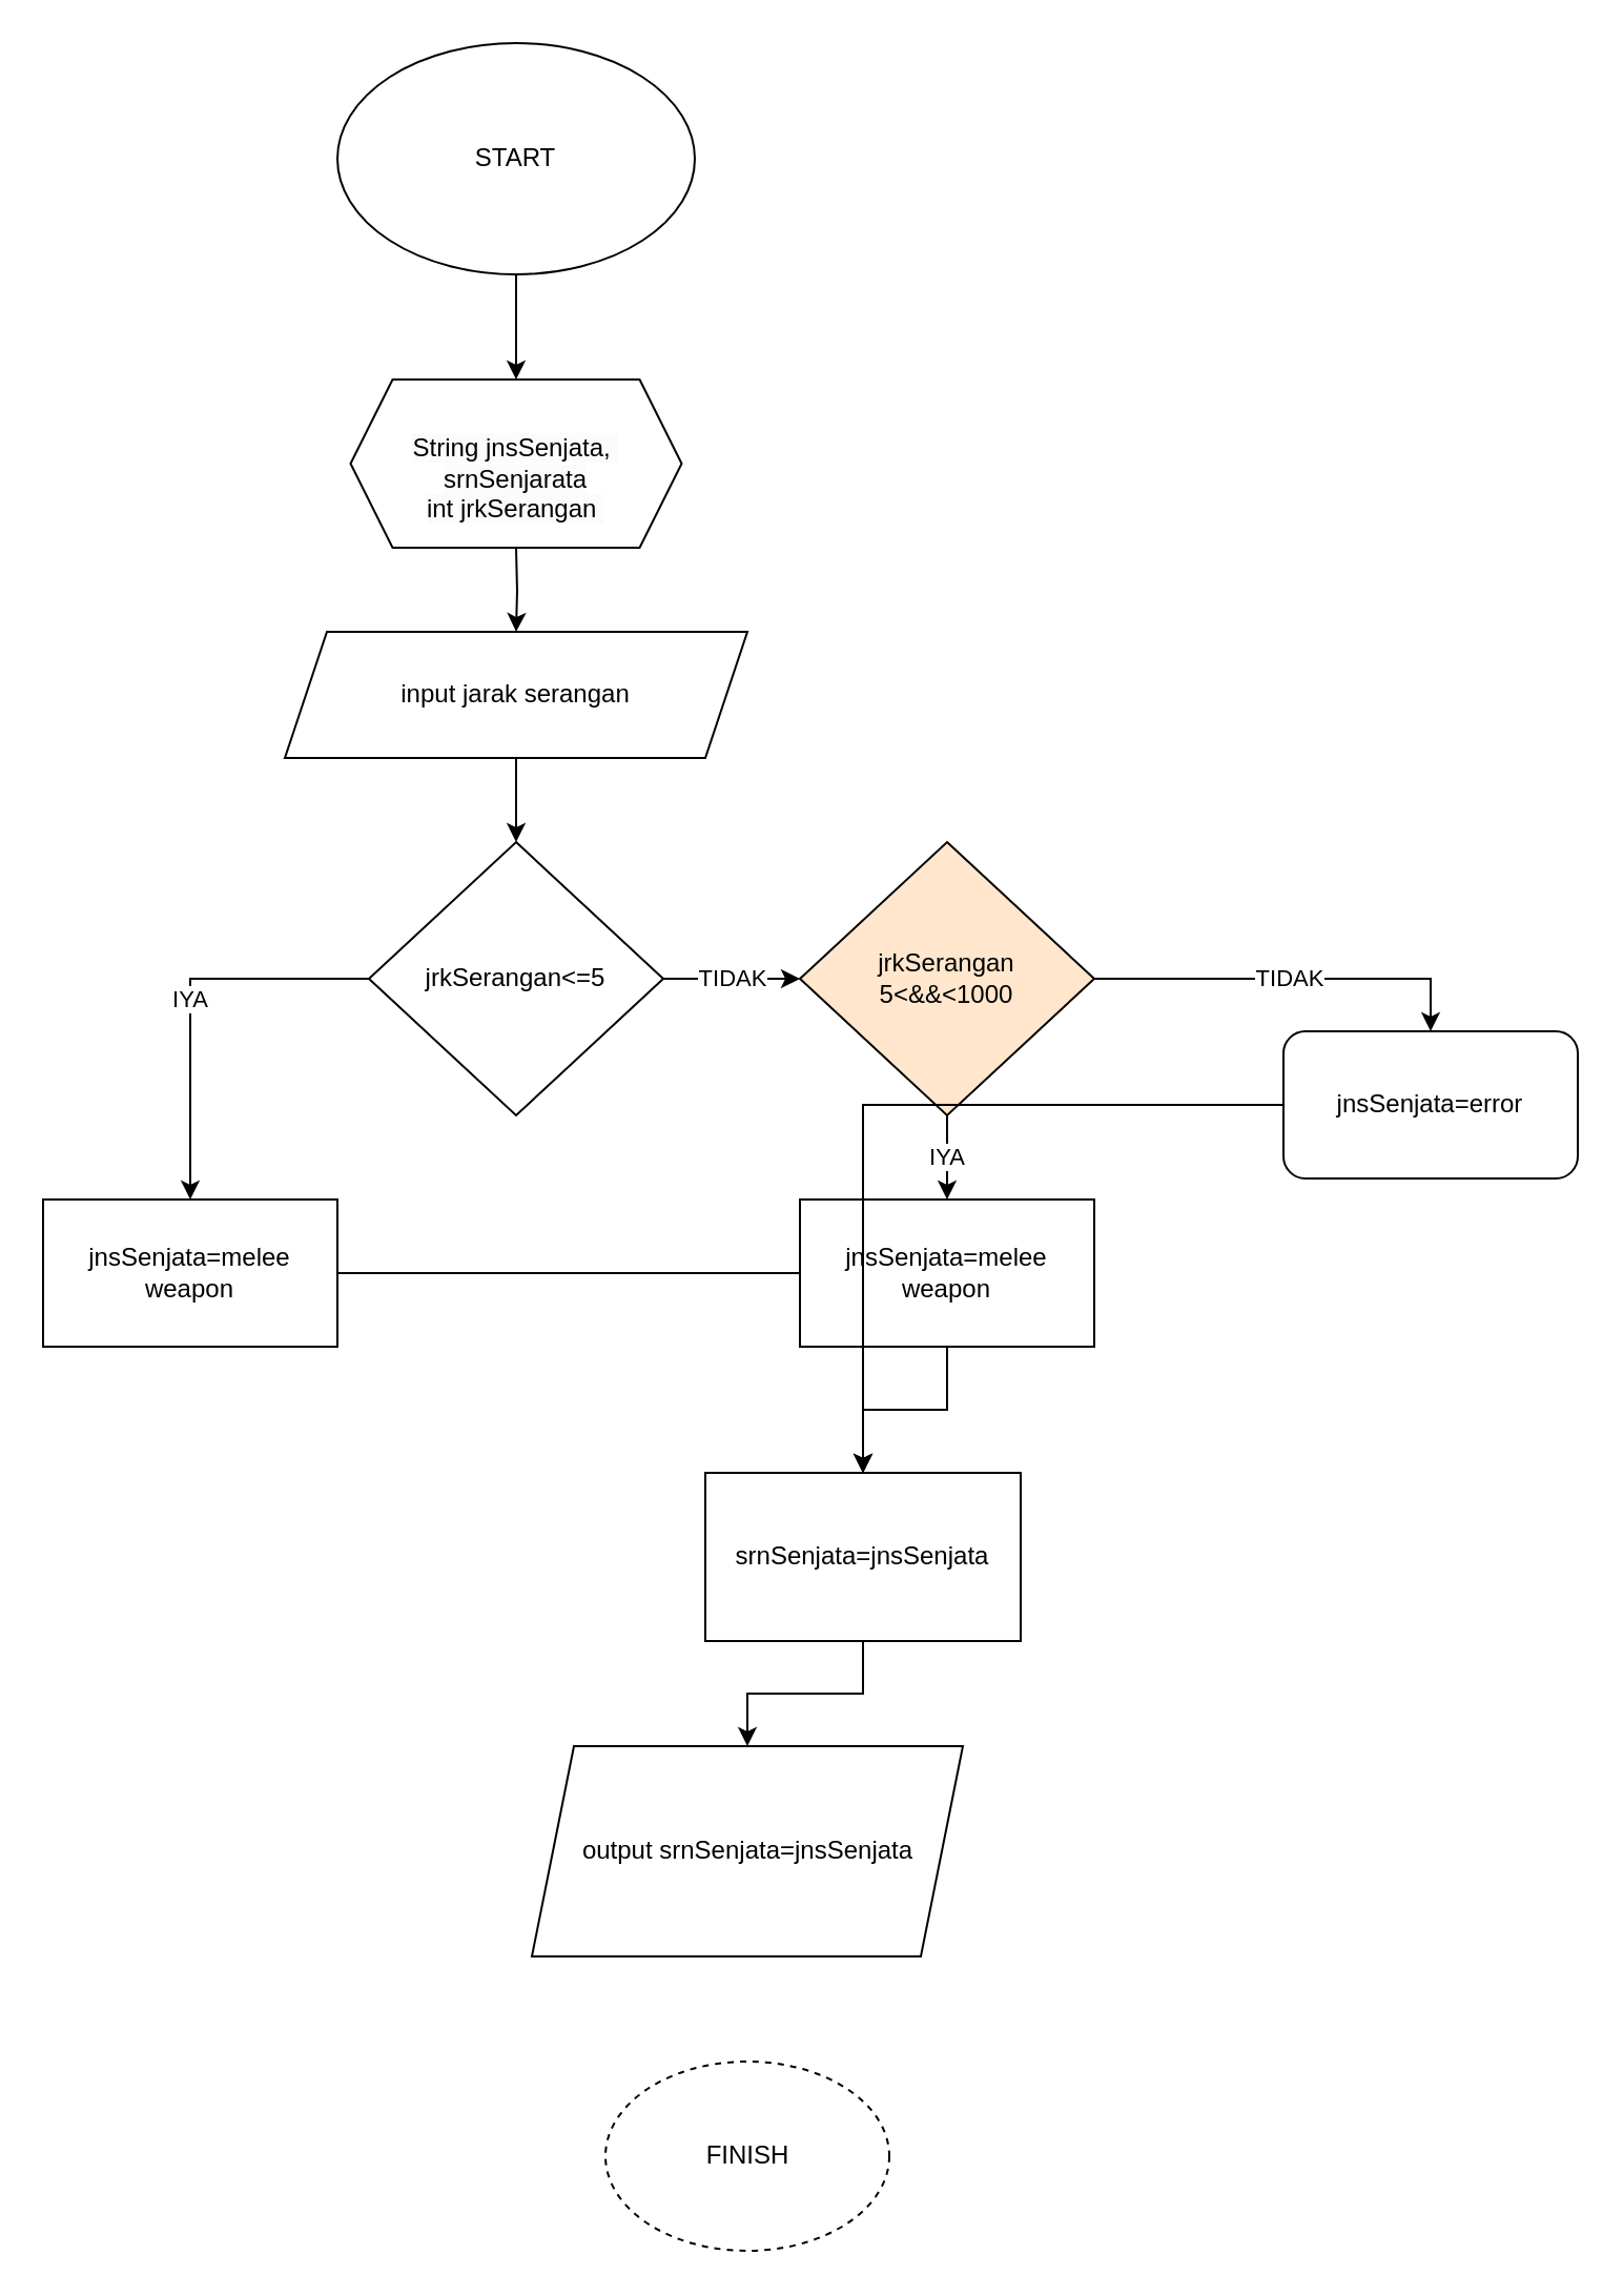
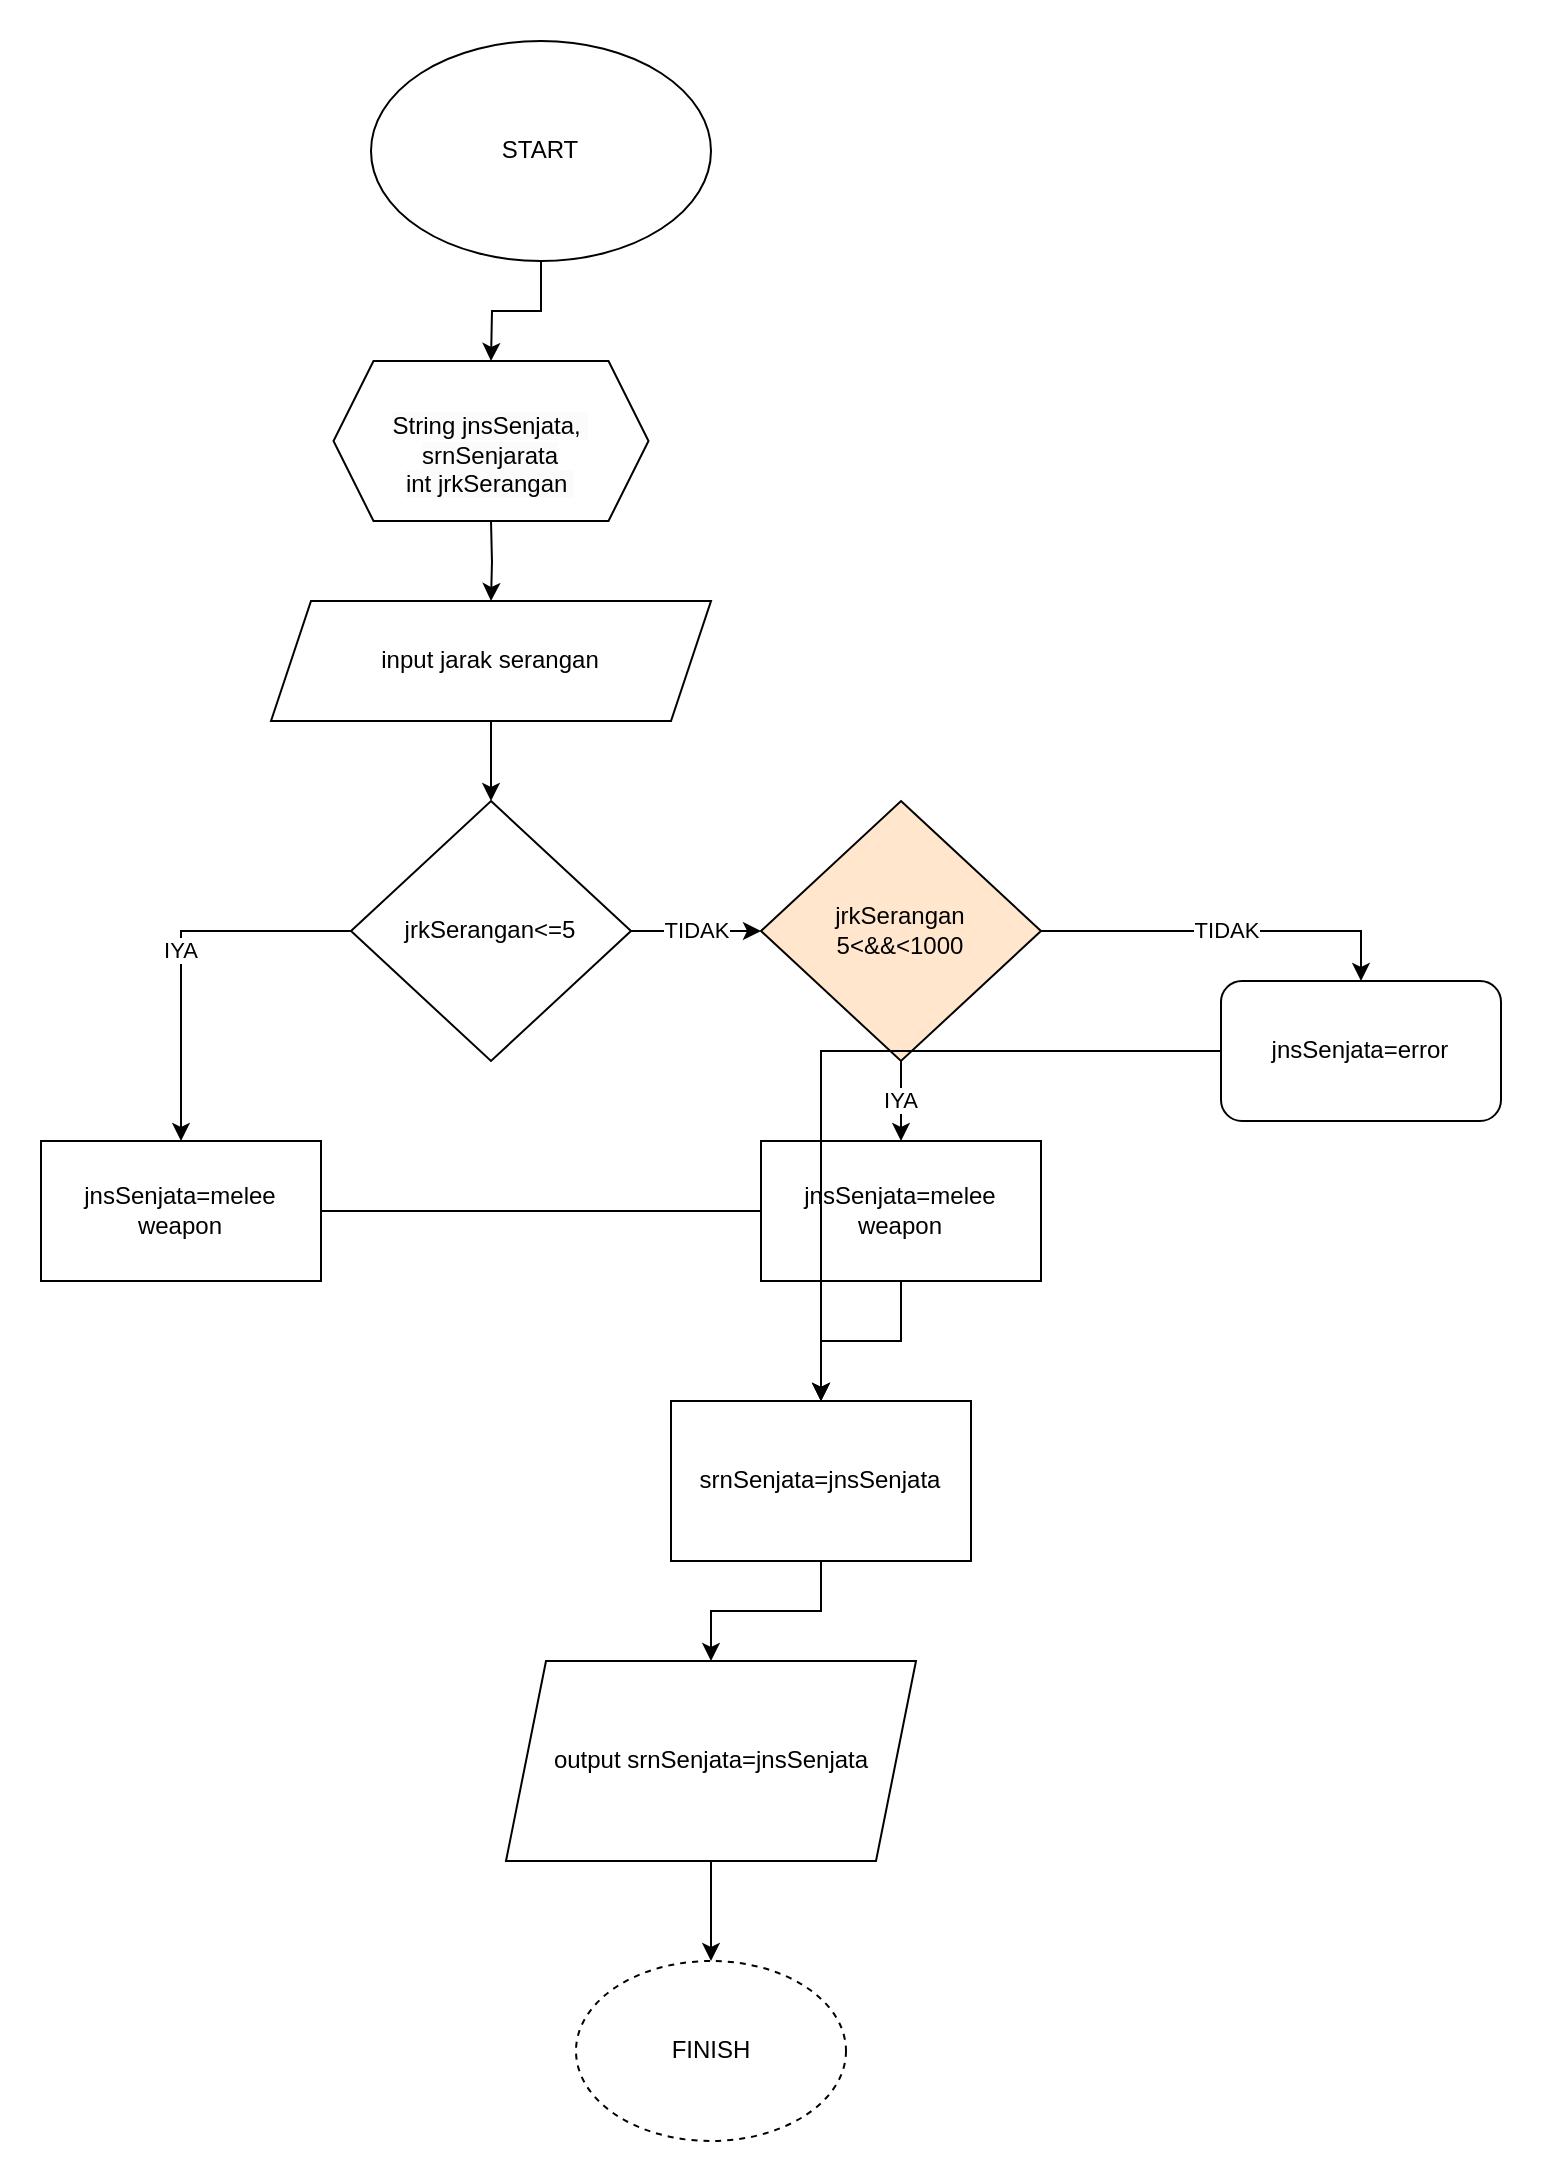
- <mxCell id="3" value="START" style="ellipse;whiteSpace=wrap;html=1;" vertex="1" parent="1"><mxGeometry x="160" y="20" width="170" height="110" as="geometry" /></mxCell>
+ <mxCell id="3" value="START" style="ellipse;whiteSpace=wrap;html=1;" vertex="1" parent="1"><mxGeometry x="185" y="20" width="170" height="110" as="geometry" /></mxCell>
+ <mxCell id="22" style="edgeStyle=orthogonalEdgeStyle;rounded=0;orthogonalLoop=1;jettySize=auto;html=1;entryX=0.5;entryY=0;entryDx=0;entryDy=0;" edge="1" parent="1" source="23" target="24"><mxGeometry relative="1" as="geometry" /></mxCell>
